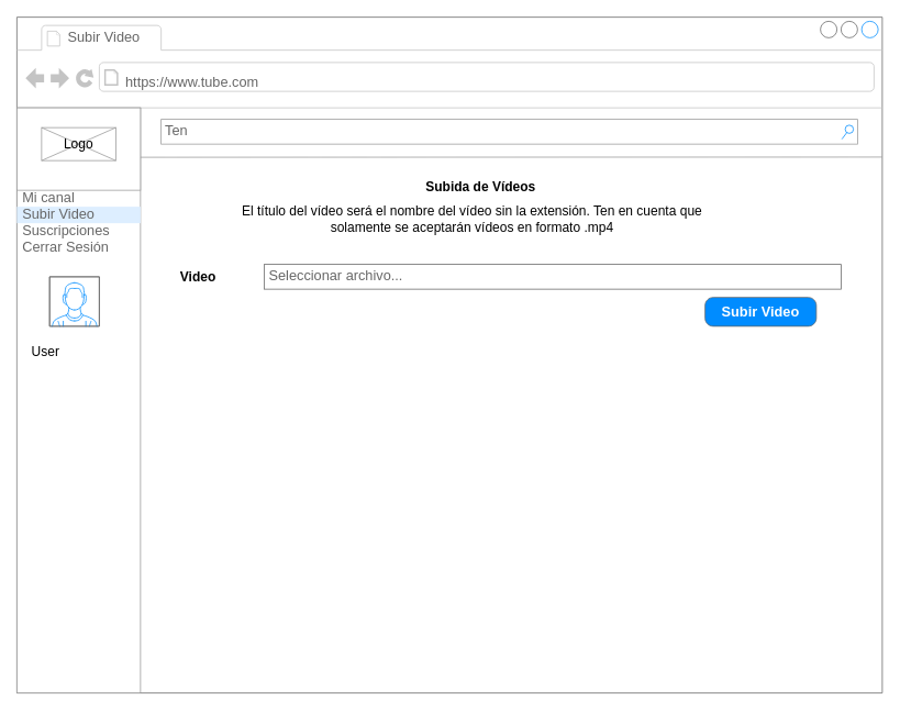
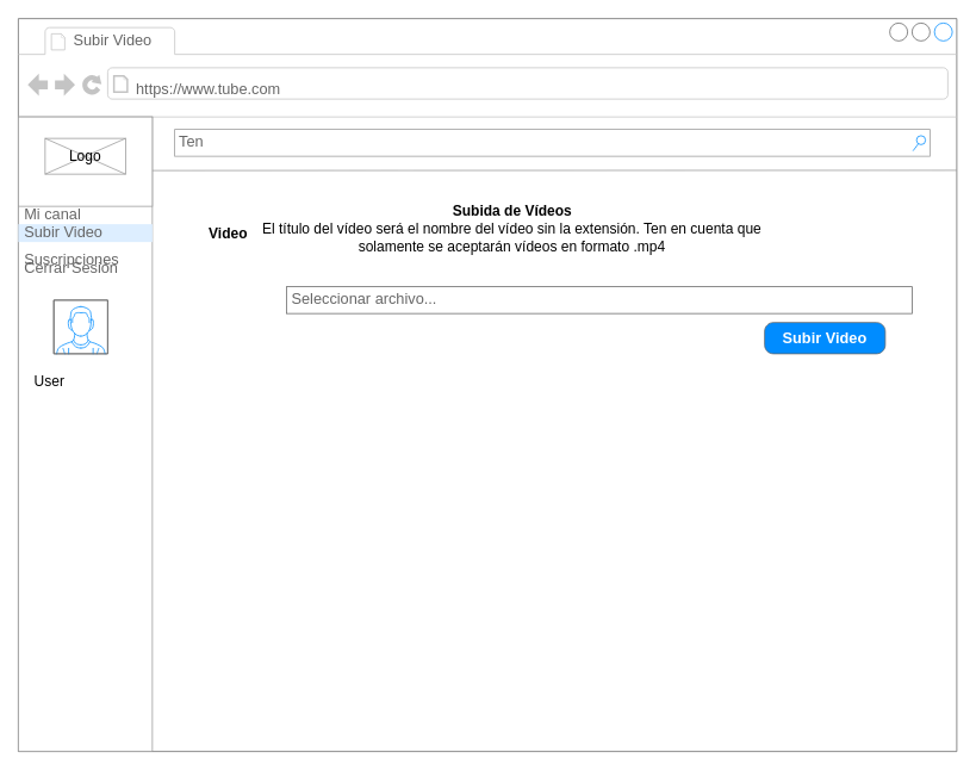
- <mxCell id="18" value="&lt;b&gt;&lt;font style=&quot;font-size: 16px&quot;&gt;Subida de Vídeos&lt;/font&gt;&lt;/b&gt;" style="text;html=1;strokeColor=none;fillColor=none;align=center;verticalAlign=middle;whiteSpace=wrap;rounded=0;" parent="2" vertex="1"><mxGeometry x="487.5" y="190" width="150" height="30" as="geometry" /></mxCell>
+ <mxCell id="18" value="&lt;b&gt;&lt;font style=&quot;font-size: 16px&quot;&gt;Subida de Vídeos&lt;/font&gt;&lt;/b&gt;" style="text;html=1;strokeColor=none;fillColor=none;align=center;verticalAlign=middle;whiteSpace=wrap;rounded=0;" parent="2" vertex="1"><mxGeometry x="477.5" y="200" width="150" height="30" as="geometry" /></mxCell>
- <mxCell id="11" value="Suscripciones" style="text;html=1;strokeColor=none;fillColor=none;align=left;verticalAlign=middle;whiteSpace=wrap;rounded=0;fontSize=17;fontColor=#666666;" parent="5" vertex="1"><mxGeometry x="5" y="140" width="140" height="20" as="geometry" /></mxCell>
+ <mxCell id="11" value="Suscripciones" style="text;html=1;strokeColor=none;fillColor=none;align=left;verticalAlign=middle;whiteSpace=wrap;rounded=0;fontSize=17;fontColor=#666666;" parent="5" vertex="1"><mxGeometry x="5" y="150" width="140" height="20" as="geometry" /></mxCell>
- <mxCell id="22" value="&lt;b&gt;&lt;font style=&quot;font-size: 16px&quot;&gt;Video&lt;/font&gt;&lt;/b&gt;" style="text;html=1;strokeColor=none;fillColor=none;align=center;verticalAlign=middle;whiteSpace=wrap;rounded=0;" parent="1" vertex="1"><mxGeometry x="220" y="320" width="40" height="30" as="geometry" /></mxCell>
+ <mxCell id="22" value="&lt;b&gt;&lt;font style=&quot;font-size: 16px&quot;&gt;Video&lt;/font&gt;&lt;/b&gt;" style="text;html=1;strokeColor=none;fillColor=none;align=center;verticalAlign=middle;whiteSpace=wrap;rounded=0;" parent="1" vertex="1"><mxGeometry x="235" y="245" width="40" height="30" as="geometry" /></mxCell>
